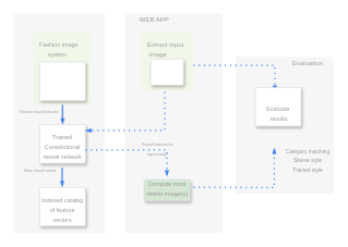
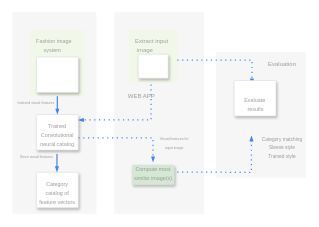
- <mxCell id="14" value="&lt;font color=&quot;#999999&quot; style=&quot;font-size: 10px&quot;&gt;WEB APP&lt;/font&gt;" style="text;html=1;align=center;verticalAlign=middle;resizable=0;points=[];autosize=1;" parent="1" vertex="1"><mxGeometry x="205" y="20" width="60" height="20" as="geometry" /></mxCell>
+ <mxCell id="14" value="&lt;font color=&quot;#999999&quot; style=&quot;font-size: 10px&quot;&gt;WEB APP&lt;/font&gt;" style="text;html=1;align=center;verticalAlign=middle;resizable=0;points=[];autosize=1;" parent="1" vertex="1"><mxGeometry x="205" y="150" width="60" height="20" as="geometry" /></mxCell>
- <mxCell id="25" value="&lt;font color=&quot;#999999&quot; style=&quot;font-size: 10px&quot;&gt;Evaluation&lt;/font&gt;" style="text;html=1;align=center;verticalAlign=middle;resizable=0;points=[];autosize=1;" parent="1" vertex="1"><mxGeometry x="440" y="86.5" width="60" height="20" as="geometry" /></mxCell>
+ <mxCell id="25" value="&lt;font color=&quot;#999999&quot; style=&quot;font-size: 10px&quot;&gt;Evaluation&lt;/font&gt;" style="text;html=1;align=center;verticalAlign=middle;resizable=0;points=[];autosize=1;" parent="1" vertex="1"><mxGeometry x="440" y="96.5" width="60" height="20" as="geometry" /></mxCell>
- <mxCell id="8" value="&lt;font style=&quot;font-size: 6px&quot; color=&quot;#999999&quot;&gt;Extract visual features&amp;nbsp;&lt;/font&gt;" style="text;html=1;align=center;verticalAlign=middle;resizable=0;points=[];autosize=1;" parent="1" vertex="1"><mxGeometry x="20" y="160.13" width="80" height="20" as="geometry" /></mxCell>
+ <mxCell id="8" value="&lt;font style=&quot;font-size: 6px&quot; color=&quot;#999999&quot;&gt;Indexed visual features&amp;nbsp;&lt;/font&gt;" style="text;html=1;align=center;verticalAlign=middle;resizable=0;points=[];autosize=1;" parent="1" vertex="1"><mxGeometry x="20" y="160.13" width="80" height="20" as="geometry" /></mxCell>
- <mxCell id="11" value="&lt;font style=&quot;font-size: 9px&quot;&gt;Trained Convolutional neural network&lt;/font&gt;" style="strokeColor=#dddddd;fillColor=#ffffff;shadow=1;strokeWidth=1;rounded=1;absoluteArcSize=1;arcSize=2;labelPosition=center;verticalLabelPosition=middle;align=center;verticalAlign=bottom;spacingLeft=0;fontColor=#999999;fontSize=12;whiteSpace=wrap;spacingBottom=2;html=1;" parent="1" vertex="1"><mxGeometry x="60" y="190.88" width="70" height="59.25" as="geometry" /></mxCell>
+ <mxCell id="11" value="&lt;font style=&quot;font-size: 9px&quot;&gt;Trained Convolutional neural catalog&lt;/font&gt;" style="strokeColor=#dddddd;fillColor=#ffffff;shadow=1;strokeWidth=1;rounded=1;absoluteArcSize=1;arcSize=2;labelPosition=center;verticalLabelPosition=middle;align=center;verticalAlign=bottom;spacingLeft=0;fontColor=#999999;fontSize=12;whiteSpace=wrap;spacingBottom=2;html=1;" parent="1" vertex="1"><mxGeometry x="60" y="190.88" width="70" height="59.25" as="geometry" /></mxCell>
- <mxCell id="19" value="&lt;font style=&quot;font-size: 6px&quot; color=&quot;#999999&quot;&gt;Visual features for&lt;br&gt;&amp;nbsp;input image&amp;nbsp;&lt;/font&gt;" style="text;html=1;align=center;verticalAlign=middle;resizable=0;points=[];autosize=1;" parent="1" vertex="1"><mxGeometry x="210" y="206.5" width="60" height="40" as="geometry" /></mxCell>
+ <mxCell id="19" value="&lt;font style=&quot;font-size: 6px&quot; color=&quot;#999999&quot;&gt;Visual features for&lt;br&gt;&amp;nbsp;input image&amp;nbsp;&lt;/font&gt;" style="text;html=1;align=center;verticalAlign=middle;resizable=0;points=[];autosize=1;" parent="1" vertex="1"><mxGeometry x="260" y="216.5" width="60" height="40" as="geometry" /></mxCell>
- <mxCell id="12" value="&lt;font color=&quot;#999999&quot;&gt;&lt;span style=&quot;font-size: 6px&quot;&gt;Store visual neural&lt;/span&gt;&lt;/font&gt;" style="text;html=1;align=center;verticalAlign=middle;resizable=0;points=[];autosize=1;" parent="1" vertex="1"><mxGeometry x="25" y="250.13" width="70" height="20" as="geometry" /></mxCell>
+ <mxCell id="12" value="&lt;font color=&quot;#999999&quot;&gt;&lt;span style=&quot;font-size: 6px&quot;&gt;Store visual features&lt;/span&gt;&lt;/font&gt;" style="text;html=1;align=center;verticalAlign=middle;resizable=0;points=[];autosize=1;" parent="1" vertex="1"><mxGeometry x="25" y="250.13" width="70" height="20" as="geometry" /></mxCell>
- <mxCell id="13" value="&lt;font style=&quot;font-size: 9px&quot;&gt;Indexed catalog of feature vectors&lt;/font&gt;" style="strokeColor=#dddddd;fillColor=#ffffff;shadow=1;strokeWidth=1;rounded=1;absoluteArcSize=1;arcSize=2;labelPosition=center;verticalLabelPosition=middle;align=center;verticalAlign=bottom;spacingLeft=0;fontColor=#999999;fontSize=12;whiteSpace=wrap;spacingBottom=2;html=1;" parent="1" vertex="1"><mxGeometry x="60" y="287.25" width="70" height="59.25" as="geometry" /></mxCell>
+ <mxCell id="13" value="&lt;font style=&quot;font-size: 9px&quot;&gt;Category catalog of feature vectors&lt;/font&gt;" style="strokeColor=#dddddd;fillColor=#ffffff;shadow=1;strokeWidth=1;rounded=1;absoluteArcSize=1;arcSize=2;labelPosition=center;verticalLabelPosition=middle;align=center;verticalAlign=bottom;spacingLeft=0;fontColor=#999999;fontSize=12;whiteSpace=wrap;spacingBottom=2;html=1;" parent="1" vertex="1"><mxGeometry x="60" y="287.25" width="70" height="59.25" as="geometry" /></mxCell>
